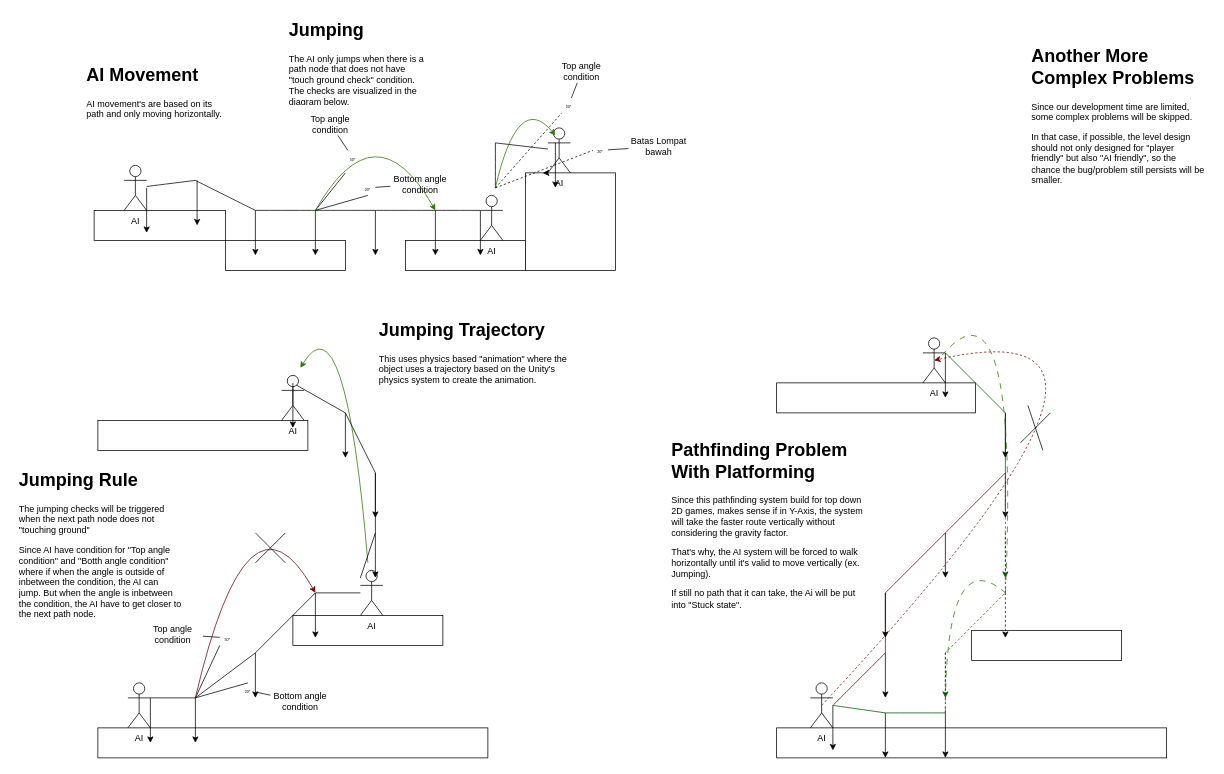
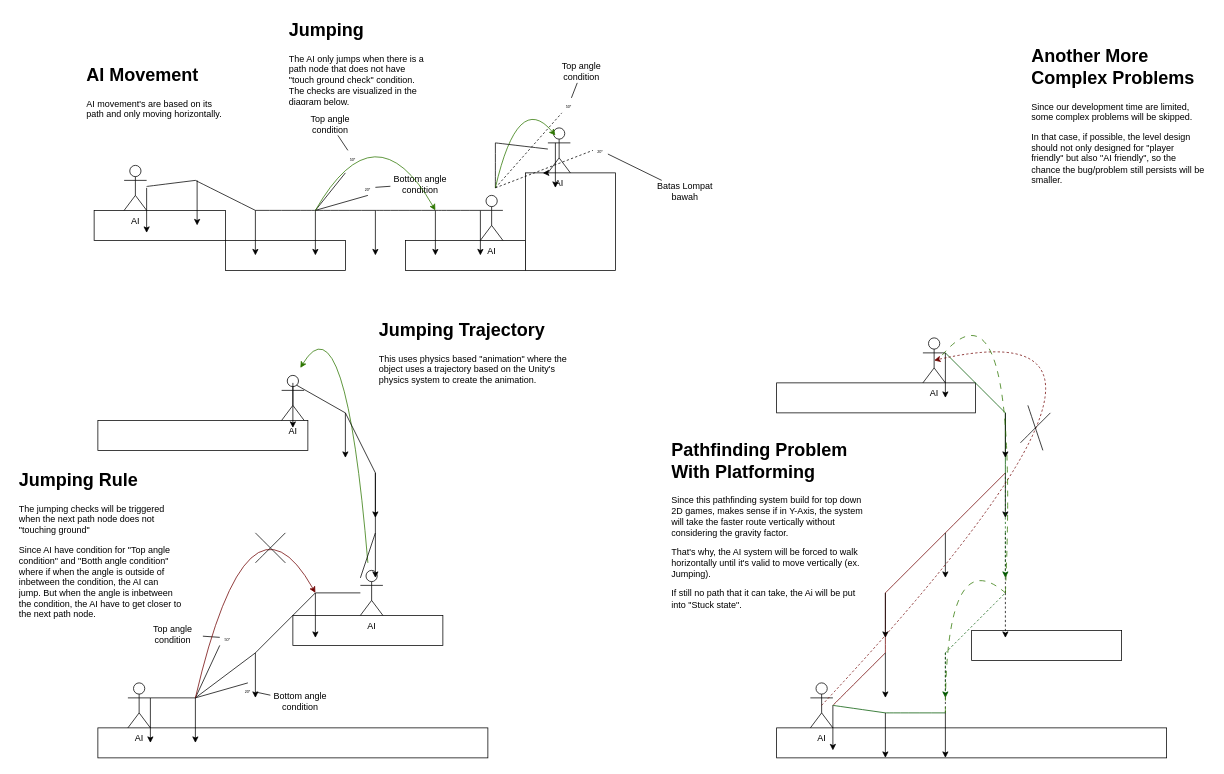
- <mxCell id="101" value="&lt;font style=&quot;font-size: 12px;&quot;&gt;Batas Lompat bawah&lt;/font&gt;" style="text;html=1;strokeColor=none;fillColor=none;align=center;verticalAlign=middle;whiteSpace=wrap;rounded=0;fontSize=5;" parent="1" vertex="1"><mxGeometry x="837.5" y="180" width="80" height="30" as="geometry" /></mxCell>
+ <mxCell id="101" value="&lt;font style=&quot;font-size: 12px;&quot;&gt;Batas Lompat bawah&lt;/font&gt;" style="text;html=1;strokeColor=none;fillColor=none;align=center;verticalAlign=middle;whiteSpace=wrap;rounded=0;fontSize=5;" parent="1" vertex="1"><mxGeometry x="872.5" y="240" width="80" height="30" as="geometry" /></mxCell>
